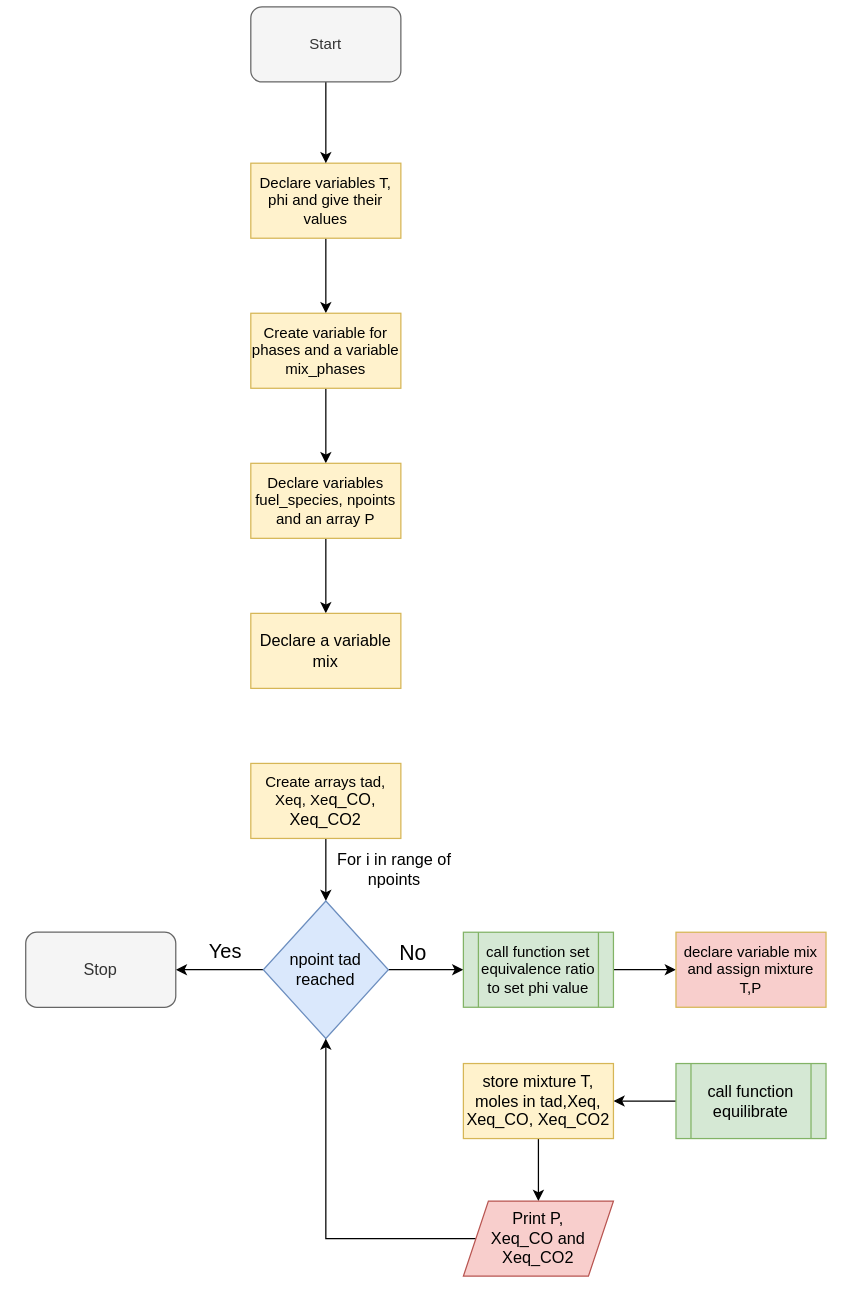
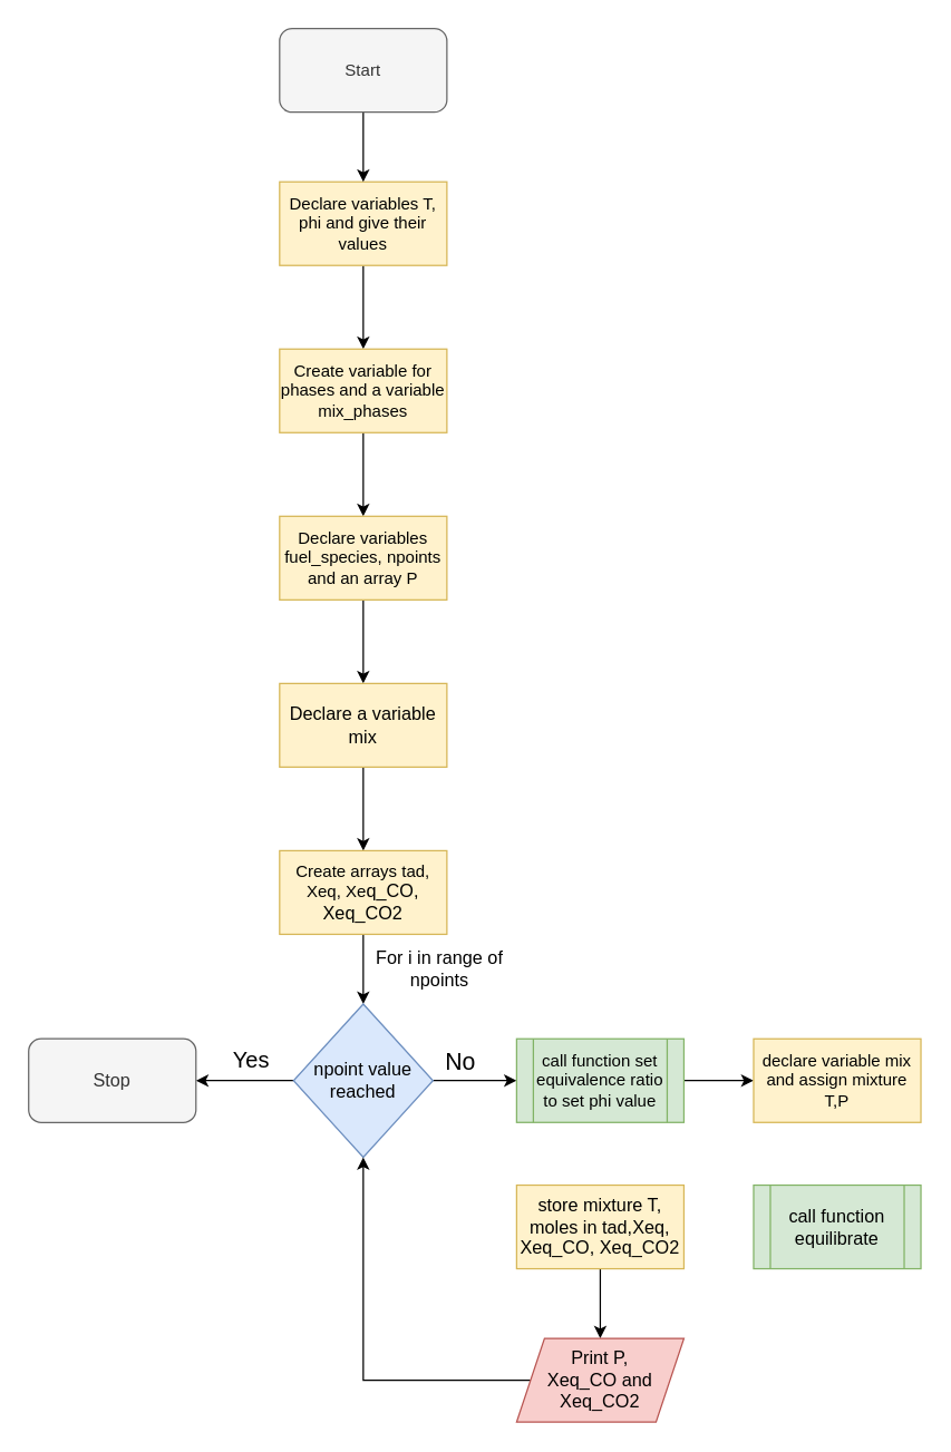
- <mxCell id="9" value="Start" style="rounded=1;whiteSpace=wrap;html=1;fillColor=#f5f5f5;strokeColor=#666666;fontColor=#333333;" parent="1" vertex="1"><mxGeometry x="200" y="5" width="120" height="60" as="geometry" /></mxCell>
+ <mxCell id="9" value="Start" style="rounded=1;whiteSpace=wrap;html=1;fillColor=#f5f5f5;strokeColor=#666666;fontColor=#333333;" parent="1" vertex="1"><mxGeometry x="200" y="20" width="120" height="60" as="geometry" /></mxCell>
+ <mxCell id="10" value="" style="edgeStyle=orthogonalEdgeStyle;rounded=0;orthogonalLoop=1;jettySize=auto;html=1;" parent="1" source="11" target="13" edge="1"><mxGeometry relative="1" as="geometry" /></mxCell>
- <mxCell id="16" value="npoint tad reached" style="rhombus;whiteSpace=wrap;html=1;rounded=0;fillColor=#dae8fc;strokeColor=#6c8ebf;fontSize=13;" parent="1" vertex="1"><mxGeometry x="210" y="720" width="100" height="110" as="geometry" /></mxCell>
+ <mxCell id="16" value="npoint value reached" style="rhombus;whiteSpace=wrap;html=1;rounded=0;fillColor=#dae8fc;strokeColor=#6c8ebf;fontSize=13;" parent="1" vertex="1"><mxGeometry x="210" y="720" width="100" height="110" as="geometry" /></mxCell>
- <mxCell id="20" value="declare variable mix and assign mixture T,P" style="whiteSpace=wrap;html=1;rounded=0;fillColor=#f8cecc;strokeColor=#d6b656;" parent="1" vertex="1"><mxGeometry x="540" y="745" width="120" height="60" as="geometry" /></mxCell>
+ <mxCell id="20" value="declare variable mix and assign mixture T,P" style="whiteSpace=wrap;html=1;rounded=0;fillColor=#fff2cc;strokeColor=#d6b656;" parent="1" vertex="1"><mxGeometry x="540" y="745" width="120" height="60" as="geometry" /></mxCell>
- <mxCell id="22" value="" style="edgeStyle=orthogonalEdgeStyle;rounded=0;orthogonalLoop=1;jettySize=auto;html=1;fontSize=13;" parent="1" source="23" target="25" edge="1"><mxGeometry relative="1" as="geometry" /></mxCell>
